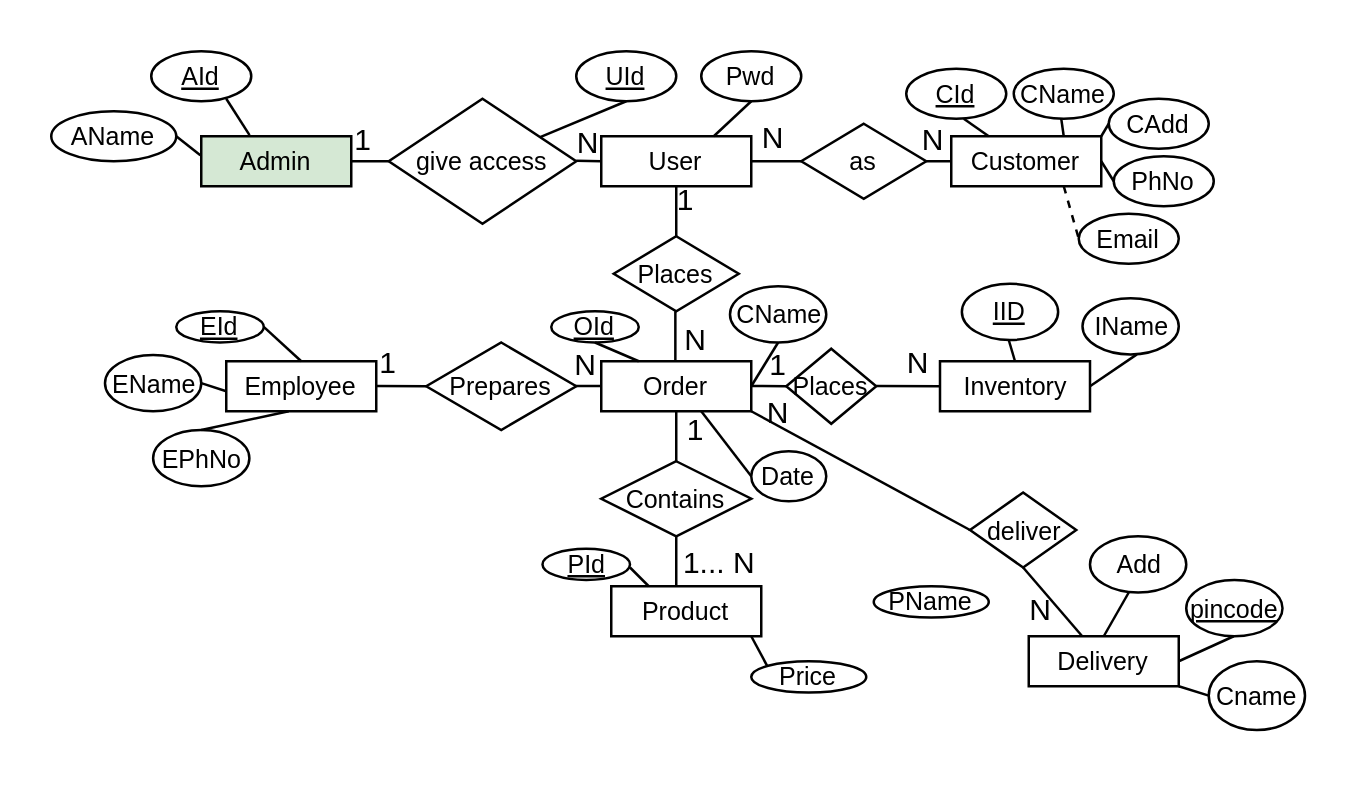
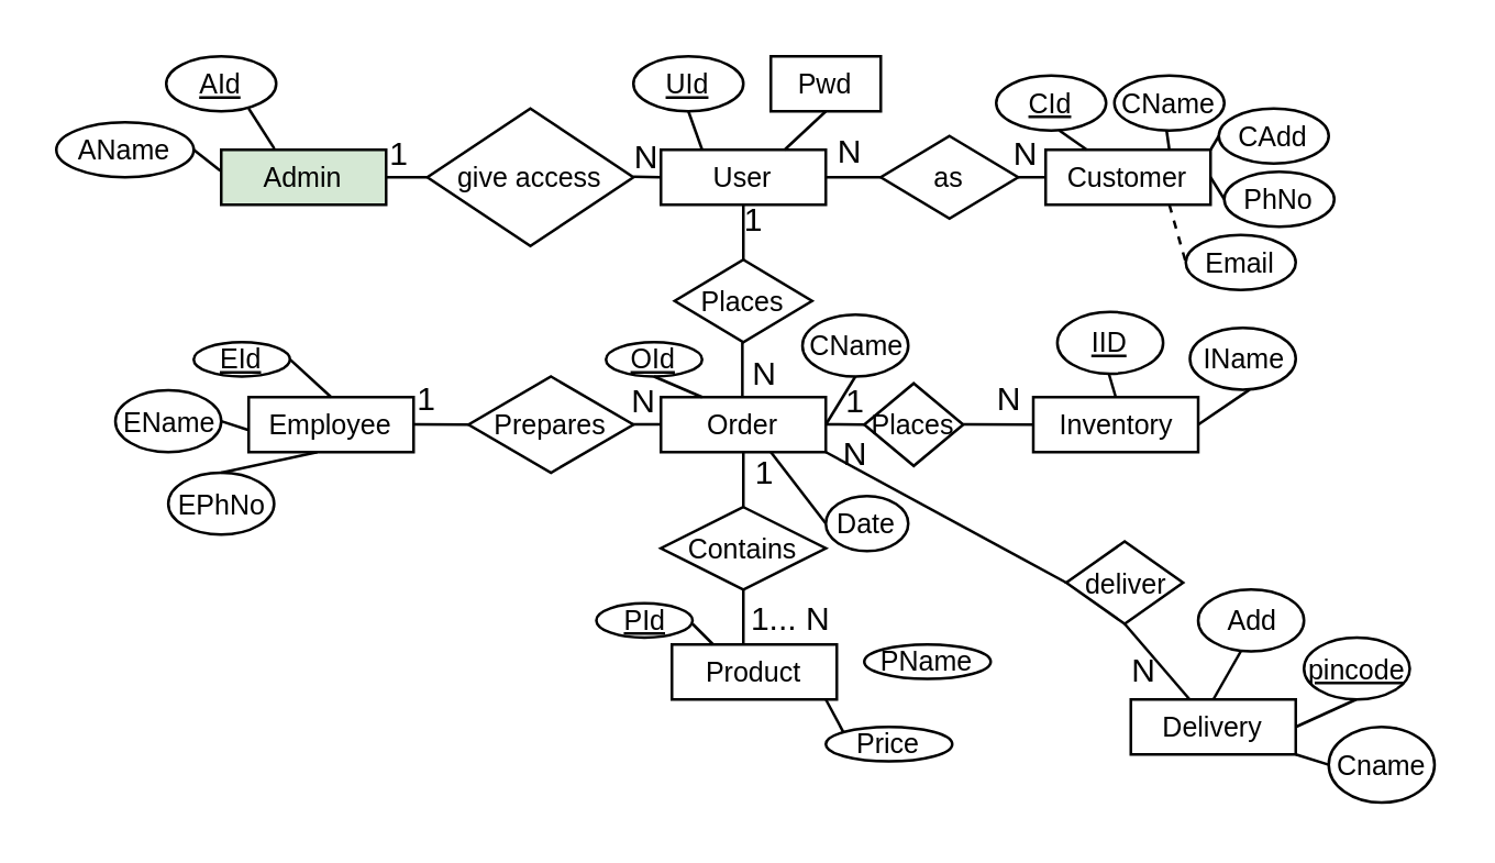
- <mxCell id="12" value="Pwd" style="ellipse;whiteSpace=wrap;html=1;fontSize=10;" vertex="1" parent="1"><mxGeometry x="280" y="20" width="40" height="20" as="geometry" /></mxCell>
+ <mxCell id="12" value="Pwd" style="whiteSpace=wrap;html=1;fontSize=10;rounded=0;" vertex="1" parent="1"><mxGeometry x="280" y="20" width="40" height="20" as="geometry" /></mxCell>
- <mxCell id="14" value="" style="endArrow=none;html=1;rounded=0;exitX=0.5;exitY=1;exitDx=0;exitDy=0;fontSize=10;" edge="1" parent="1" source="11" target="7"><mxGeometry width="50" height="50" relative="1" as="geometry"><mxPoint x="310" y="50" as="sourcePoint" /><mxPoint x="295" y="64" as="targetPoint" /></mxGeometry></mxCell>
+ <mxCell id="14" value="" style="endArrow=none;html=1;rounded=0;exitX=0.5;exitY=1;exitDx=0;exitDy=0;entryX=0.25;entryY=0;entryDx=0;entryDy=0;fontSize=10;" edge="1" parent="1" source="11" target="9"><mxGeometry width="50" height="50" relative="1" as="geometry"><mxPoint x="310" y="50" as="sourcePoint" /><mxPoint x="295" y="64" as="targetPoint" /></mxGeometry></mxCell>
- <mxCell id="74" value="PName" style="ellipse;whiteSpace=wrap;html=1;fontSize=10;" vertex="1" parent="1"><mxGeometry x="349" y="234" width="46" height="12.5" as="geometry" /></mxCell>
+ <mxCell id="74" value="PName" style="ellipse;whiteSpace=wrap;html=1;fontSize=10;" vertex="1" parent="1"><mxGeometry x="314" y="234" width="46" height="12.5" as="geometry" /></mxCell>
